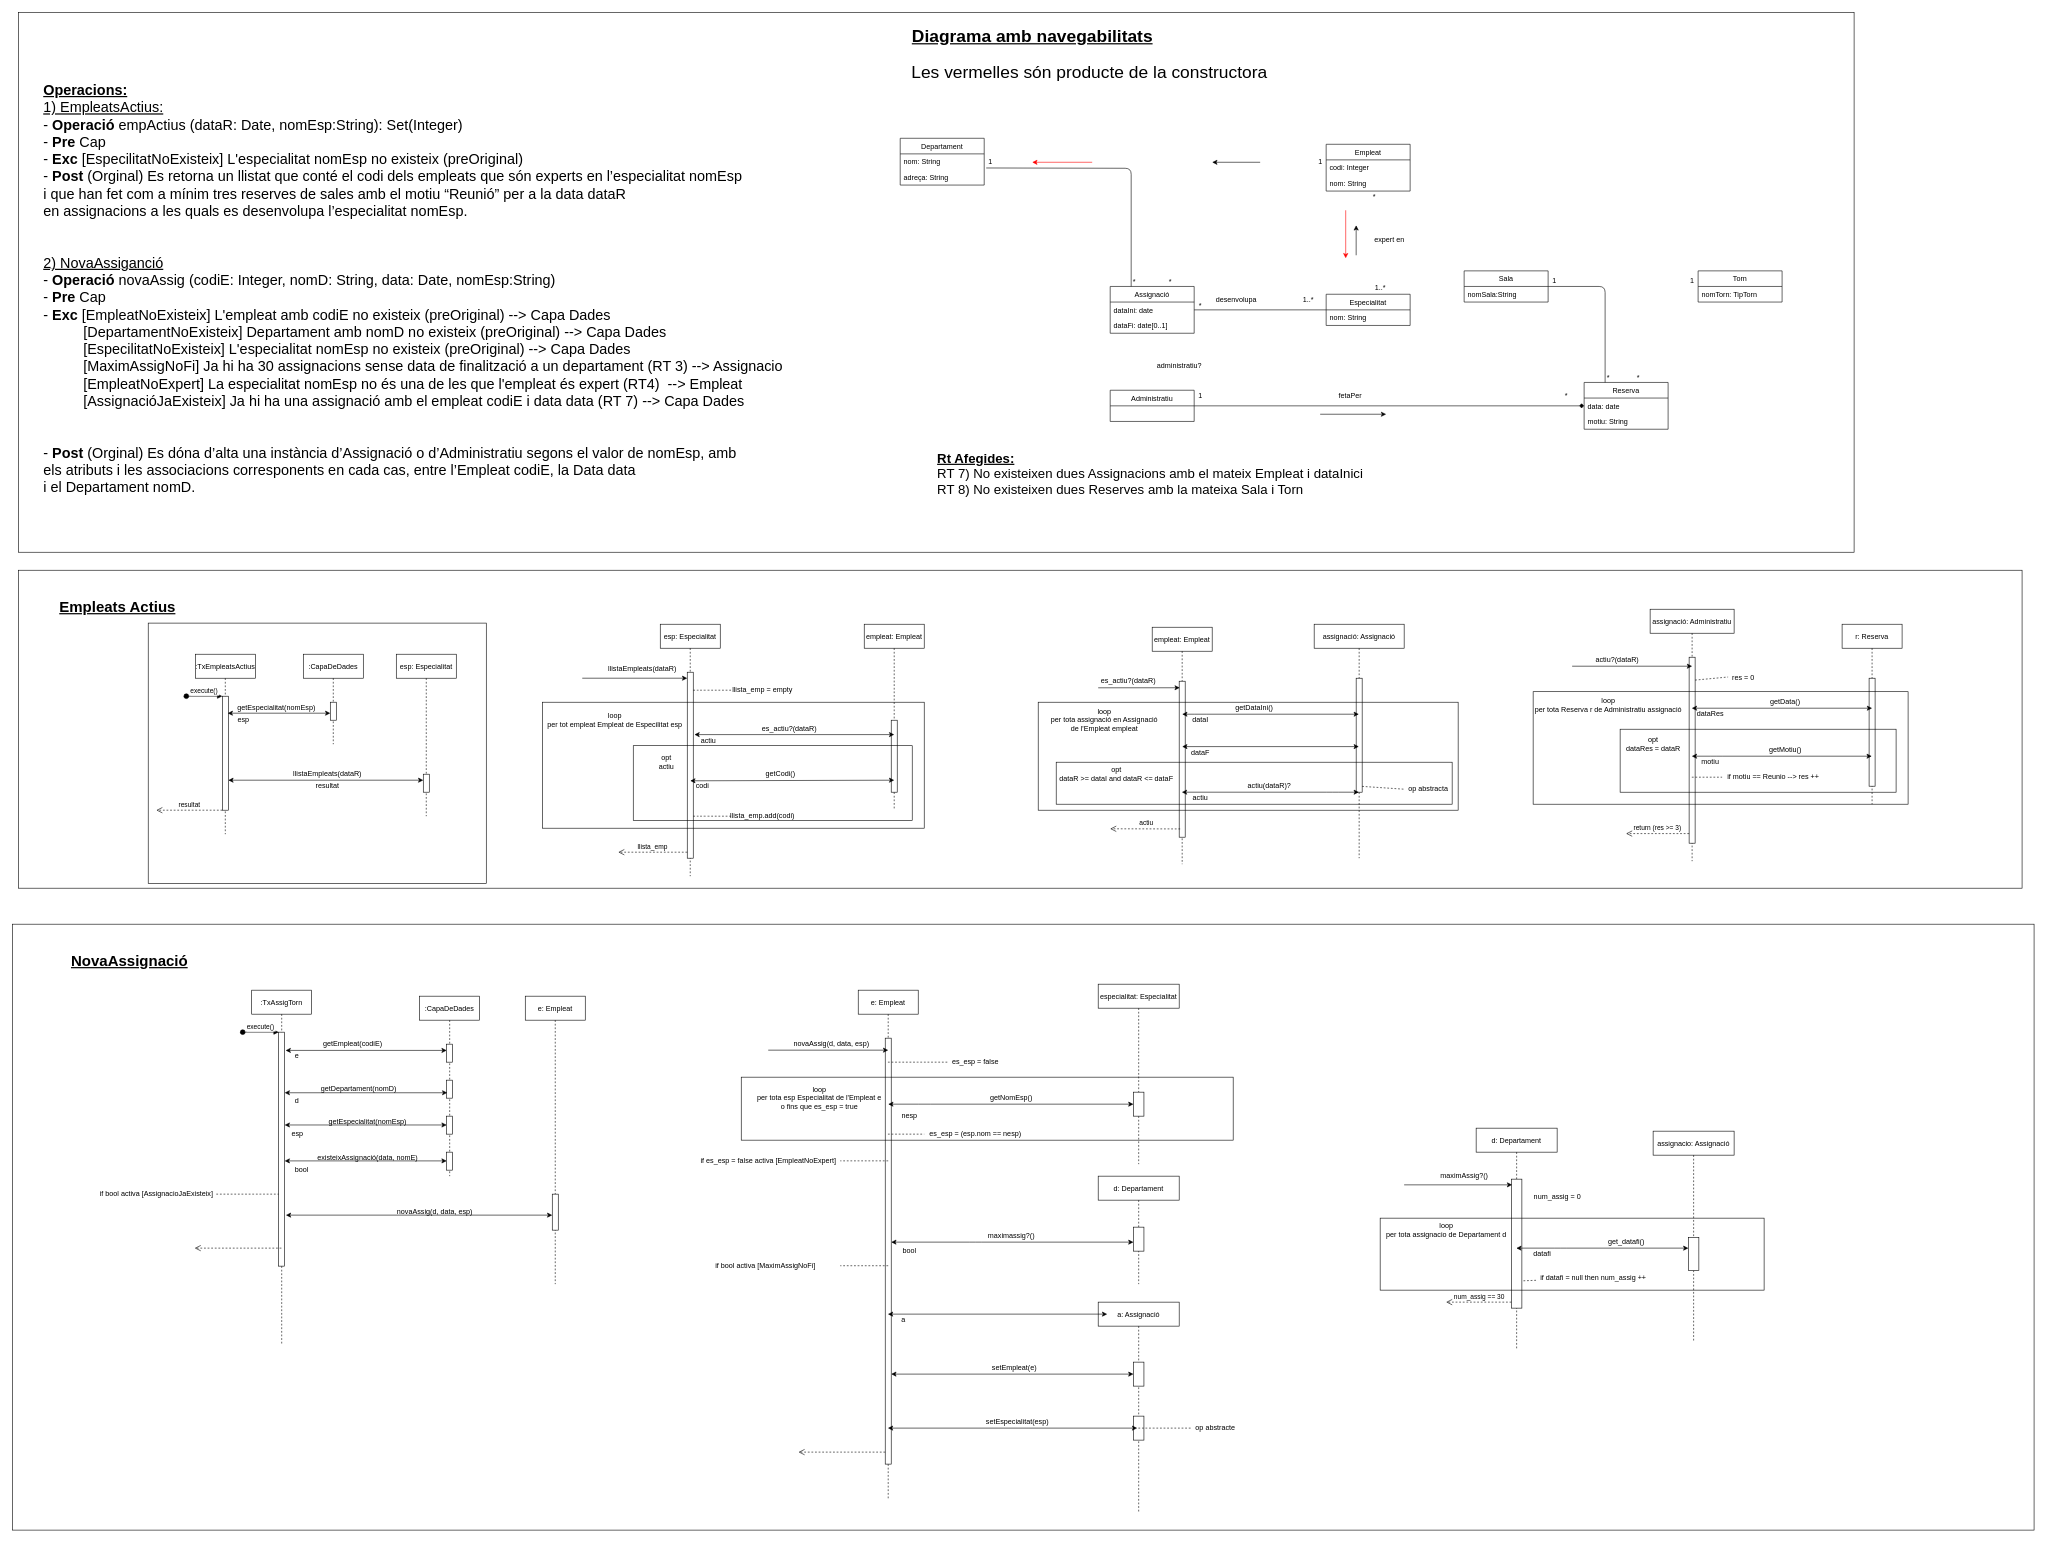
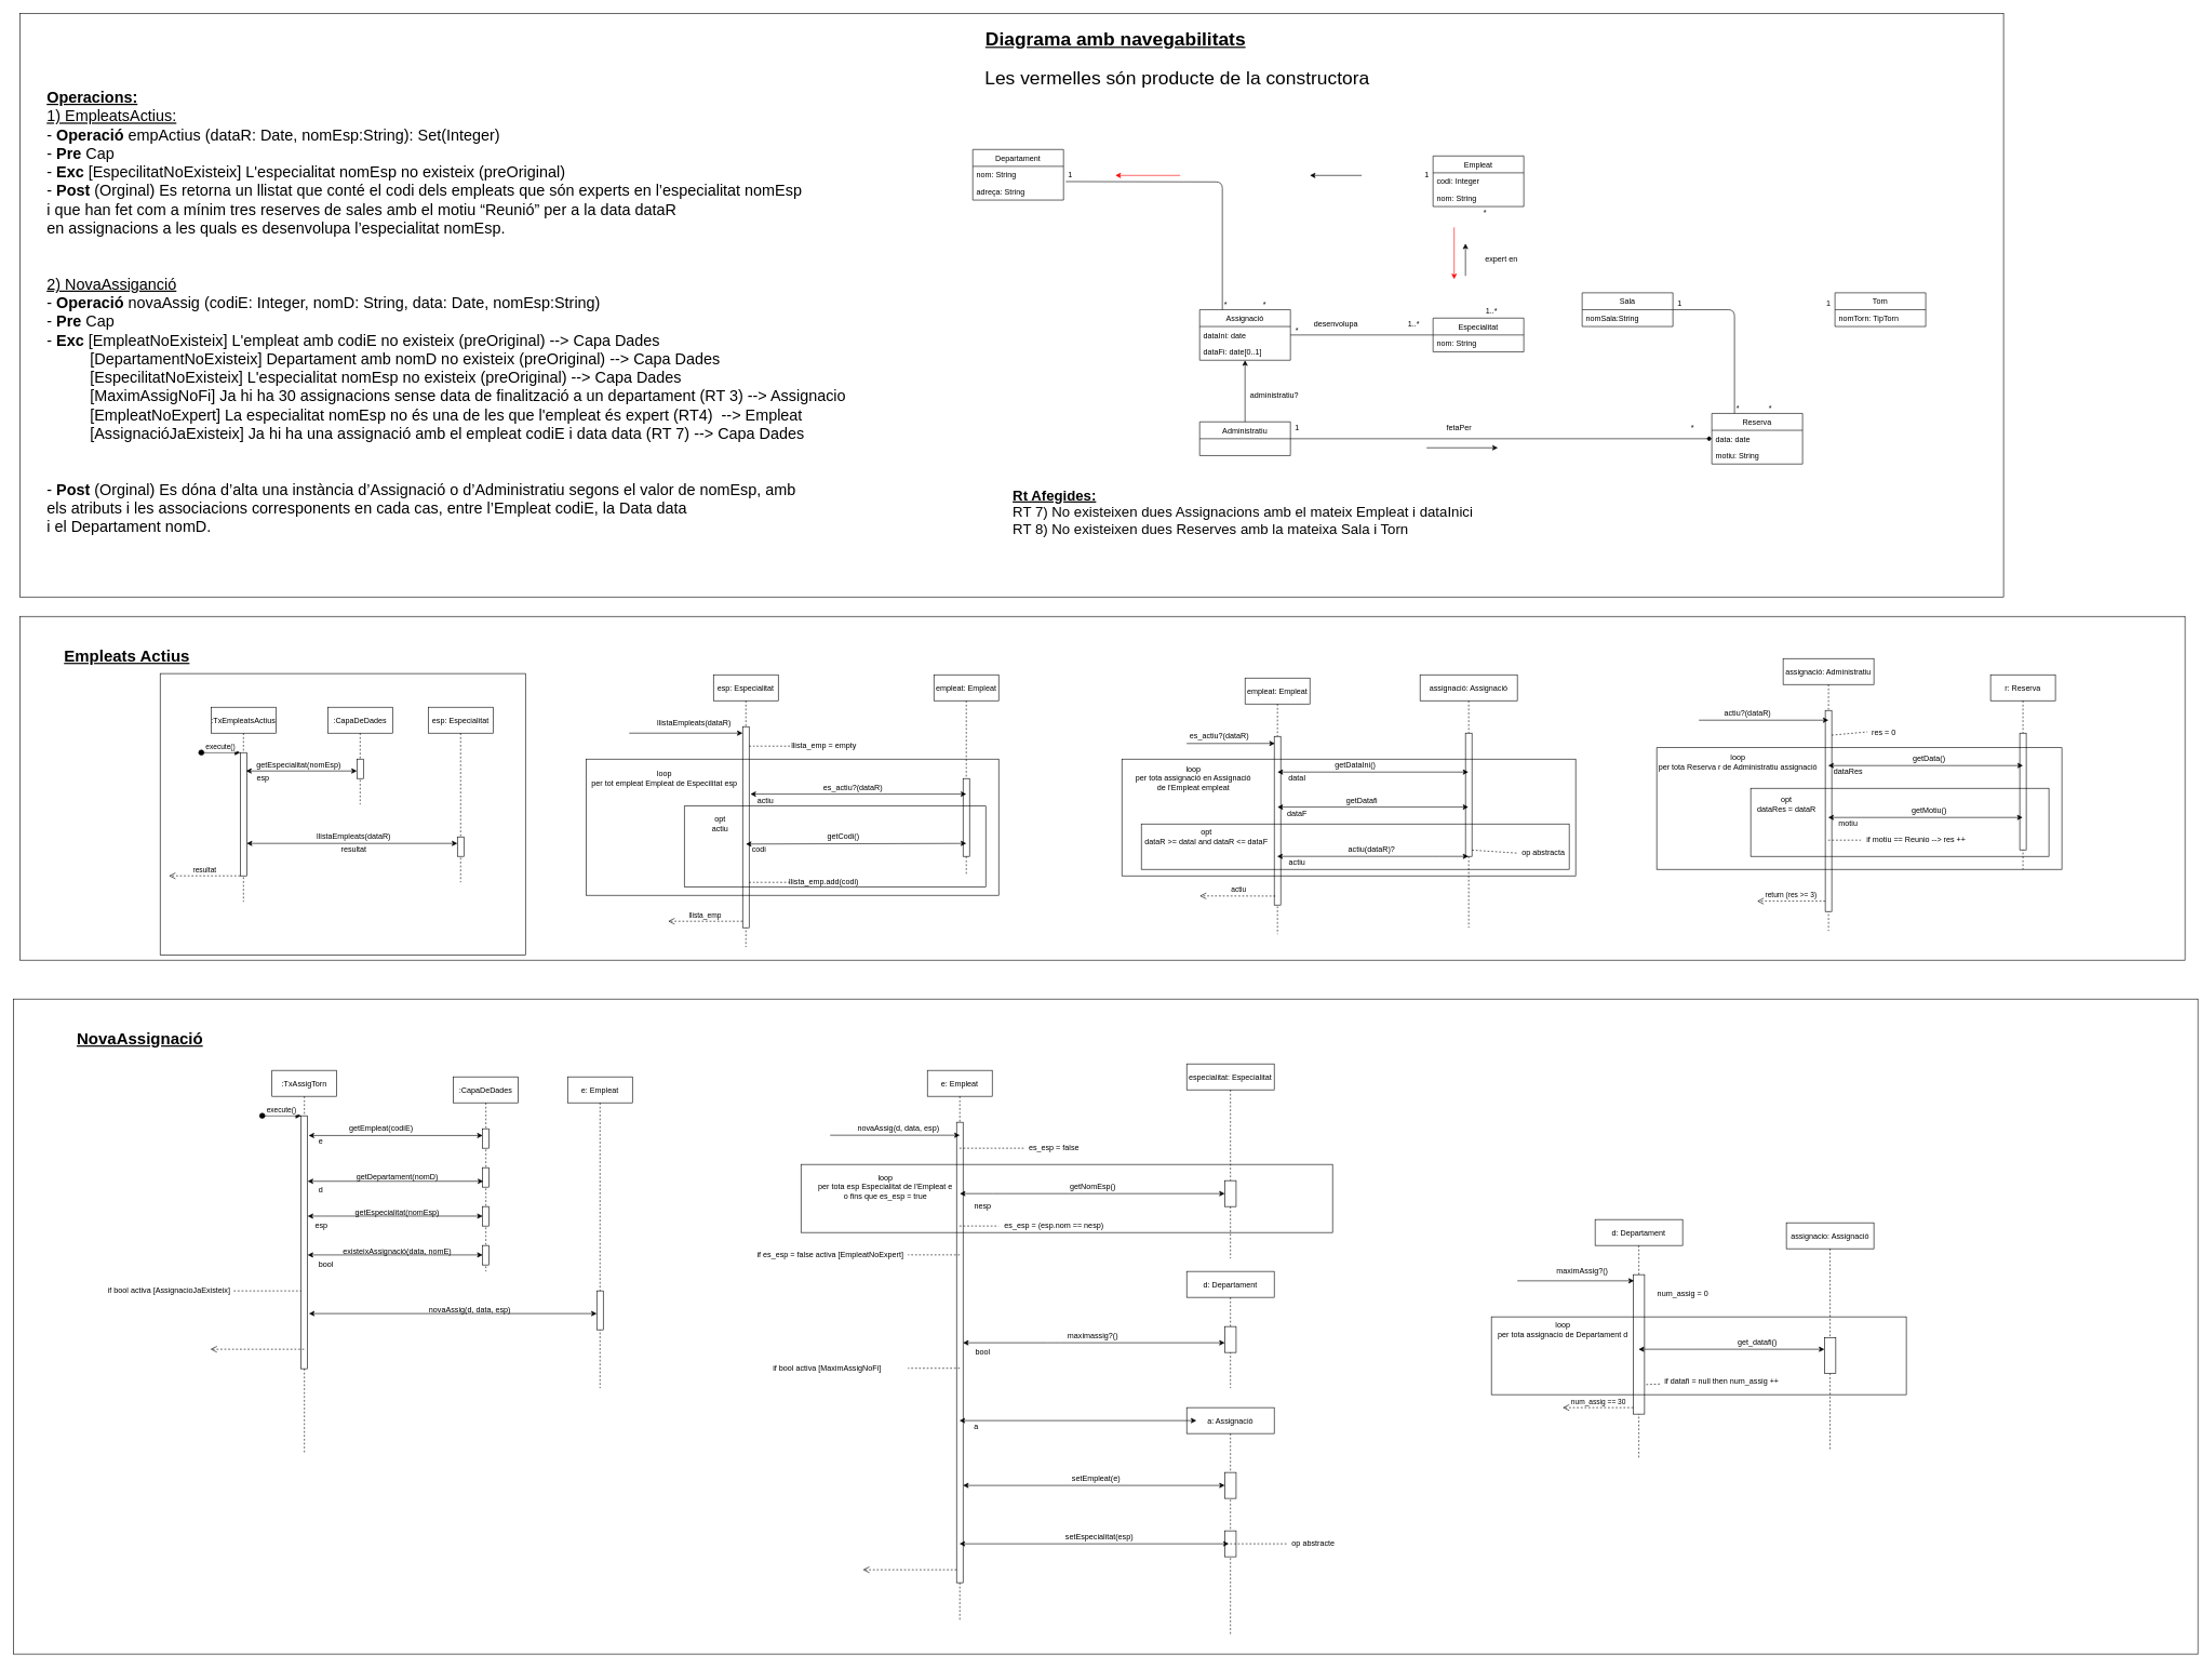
+ <mxCell id="25" value="" style="endArrow=classic;html=1;exitX=0.5;exitY=0;exitDx=0;exitDy=0;" parent="1" source="26" target="8" edge="1"><mxGeometry width="50" height="50" relative="1" as="geometry"><mxPoint x="1920" y="630" as="sourcePoint" /><mxPoint x="1970" y="580" as="targetPoint" /></mxGeometry></mxCell>
+ <mxCell id="94" value="getDatafi" style="text;html=1;align=center;verticalAlign=middle;resizable=0;points=[];autosize=1;strokeColor=none;" parent="1" vertex="1"><mxGeometry x="2070" y="1225" width="60" height="20" as="geometry" /></mxCell>
- <mxCell id="138" value="getDepartament(nomD)" style="text;html=1;align=center;verticalAlign=middle;resizable=0;points=[];autosize=1;strokeColor=none;" parent="1" vertex="1"><mxGeometry x="526.5" y="1805" width="140" height="20" as="geometry" /></mxCell>
+ <mxCell id="138" value="getDepartament(nomD)" style="text;html=1;align=center;verticalAlign=middle;resizable=0;points=[];autosize=1;strokeColor=none;" parent="1" vertex="1"><mxGeometry x="541.5" y="1805" width="140" height="20" as="geometry" /></mxCell>
- <mxCell id="204" value="datafi" style="text;html=1;align=center;verticalAlign=middle;resizable=0;points=[];autosize=1;strokeColor=none;" vertex="1" parent="1"><mxGeometry x="2550" y="2080" width="40" height="20" as="geometry" /></mxCell>
